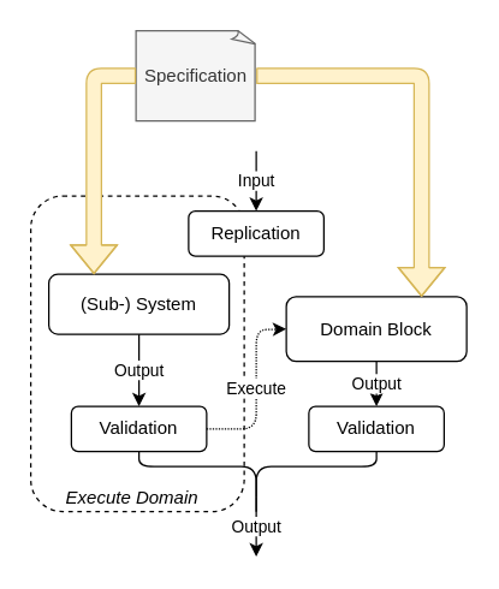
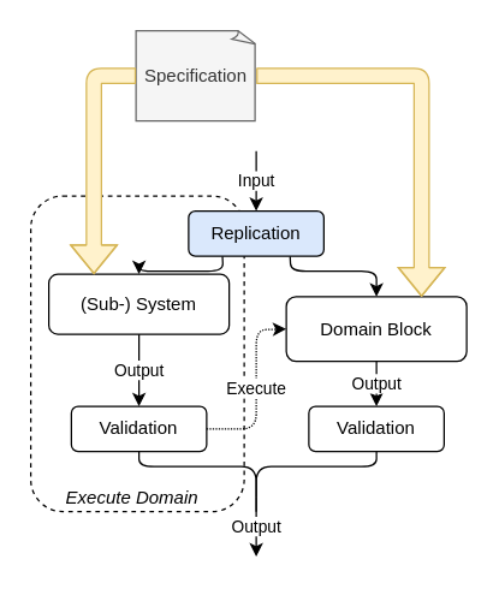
- <mxCell id="19" value="Replication" style="rounded=1;whiteSpace=wrap;html=1;" vertex="1" parent="1"><mxGeometry x="125" y="140" width="90" height="30" as="geometry" /></mxCell>
+ <mxCell id="19" value="Replication" style="rounded=1;whiteSpace=wrap;html=1;fillColor=#dae8fc;" vertex="1" parent="1"><mxGeometry x="125" y="140" width="90" height="30" as="geometry" /></mxCell>
+ <mxCell id="8" value="" style="endArrow=classic;html=1;entryX=0.5;entryY=0;entryDx=0;entryDy=0;exitX=0.25;exitY=1;exitDx=0;exitDy=0;" parent="1" target="3" edge="1" source="19"><mxGeometry width="50" height="50" relative="1" as="geometry"><mxPoint x="170" y="150" as="sourcePoint" /><mxPoint x="229" y="230" as="targetPoint" /><Array as="points"><mxPoint x="148" y="180" /><mxPoint x="92" y="180" /></Array></mxGeometry></mxCell>
+ <mxCell id="9" value="" style="endArrow=classic;html=1;entryX=0.5;entryY=0;entryDx=0;entryDy=0;exitX=0.75;exitY=1;exitDx=0;exitDy=0;" parent="1" target="4" edge="1" source="19"><mxGeometry width="50" height="50" relative="1" as="geometry"><mxPoint x="170" y="160" as="sourcePoint" /><mxPoint x="229" y="230" as="targetPoint" /><Array as="points"><mxPoint x="193" y="180" /><mxPoint x="250" y="180" /></Array></mxGeometry></mxCell>
